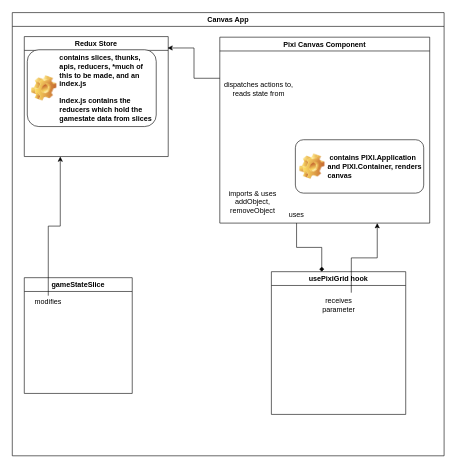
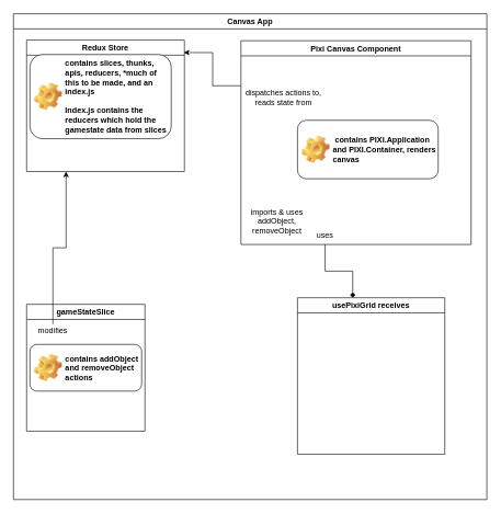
- <mxCell id="9" value="&amp;nbsp;contains PIXI.Application and PIXI.Container, renders canvas" style="label;whiteSpace=wrap;html=1;image=img/clipart/Gear_128x128.png" vertex="1" parent="5"><mxGeometry x="126" y="171" width="214" height="89" as="geometry" /></mxCell>
+ <mxCell id="9" value="&amp;nbsp;contains PIXI.Application and PIXI.Container, renders canvas" style="label;whiteSpace=wrap;html=1;image=img/clipart/Gear_128x128.png" vertex="1" parent="5"><mxGeometry x="86" y="121" width="214" height="89" as="geometry" /></mxCell>
- <mxCell id="15" style="edgeStyle=orthogonalEdgeStyle;rounded=0;orthogonalLoop=1;jettySize=auto;html=1;exitX=0.75;exitY=0;exitDx=0;exitDy=0;entryX=0.75;entryY=1;entryDx=0;entryDy=0;" edge="1" parent="2" source="11" target="5"><mxGeometry relative="1" as="geometry" /></mxCell>
- <mxCell id="10" value="usePixiGrid hook" style="swimlane;startSize=23;" vertex="1" parent="2"><mxGeometry x="432" y="432" width="224" height="238" as="geometry" /></mxCell>
+ <mxCell id="10" value="usePixiGrid receives" style="swimlane;startSize=23;" vertex="1" parent="2"><mxGeometry x="432" y="432" width="224" height="238" as="geometry" /></mxCell>
- <mxCell id="11" value="receives parameter" style="text;html=1;strokeColor=none;fillColor=none;align=center;verticalAlign=middle;whiteSpace=wrap;overflow=hidden;" vertex="1" parent="10"><mxGeometry x="69.5" y="35" width="85" height="40" as="geometry" /></mxCell>
+ <mxCell id="14" value="contains addObject and removeObject actions" style="label;whiteSpace=wrap;html=1;image=img/clipart/Gear_128x128.png" vertex="1" parent="12"><mxGeometry x="5" y="61" width="170" height="71" as="geometry" /></mxCell>
